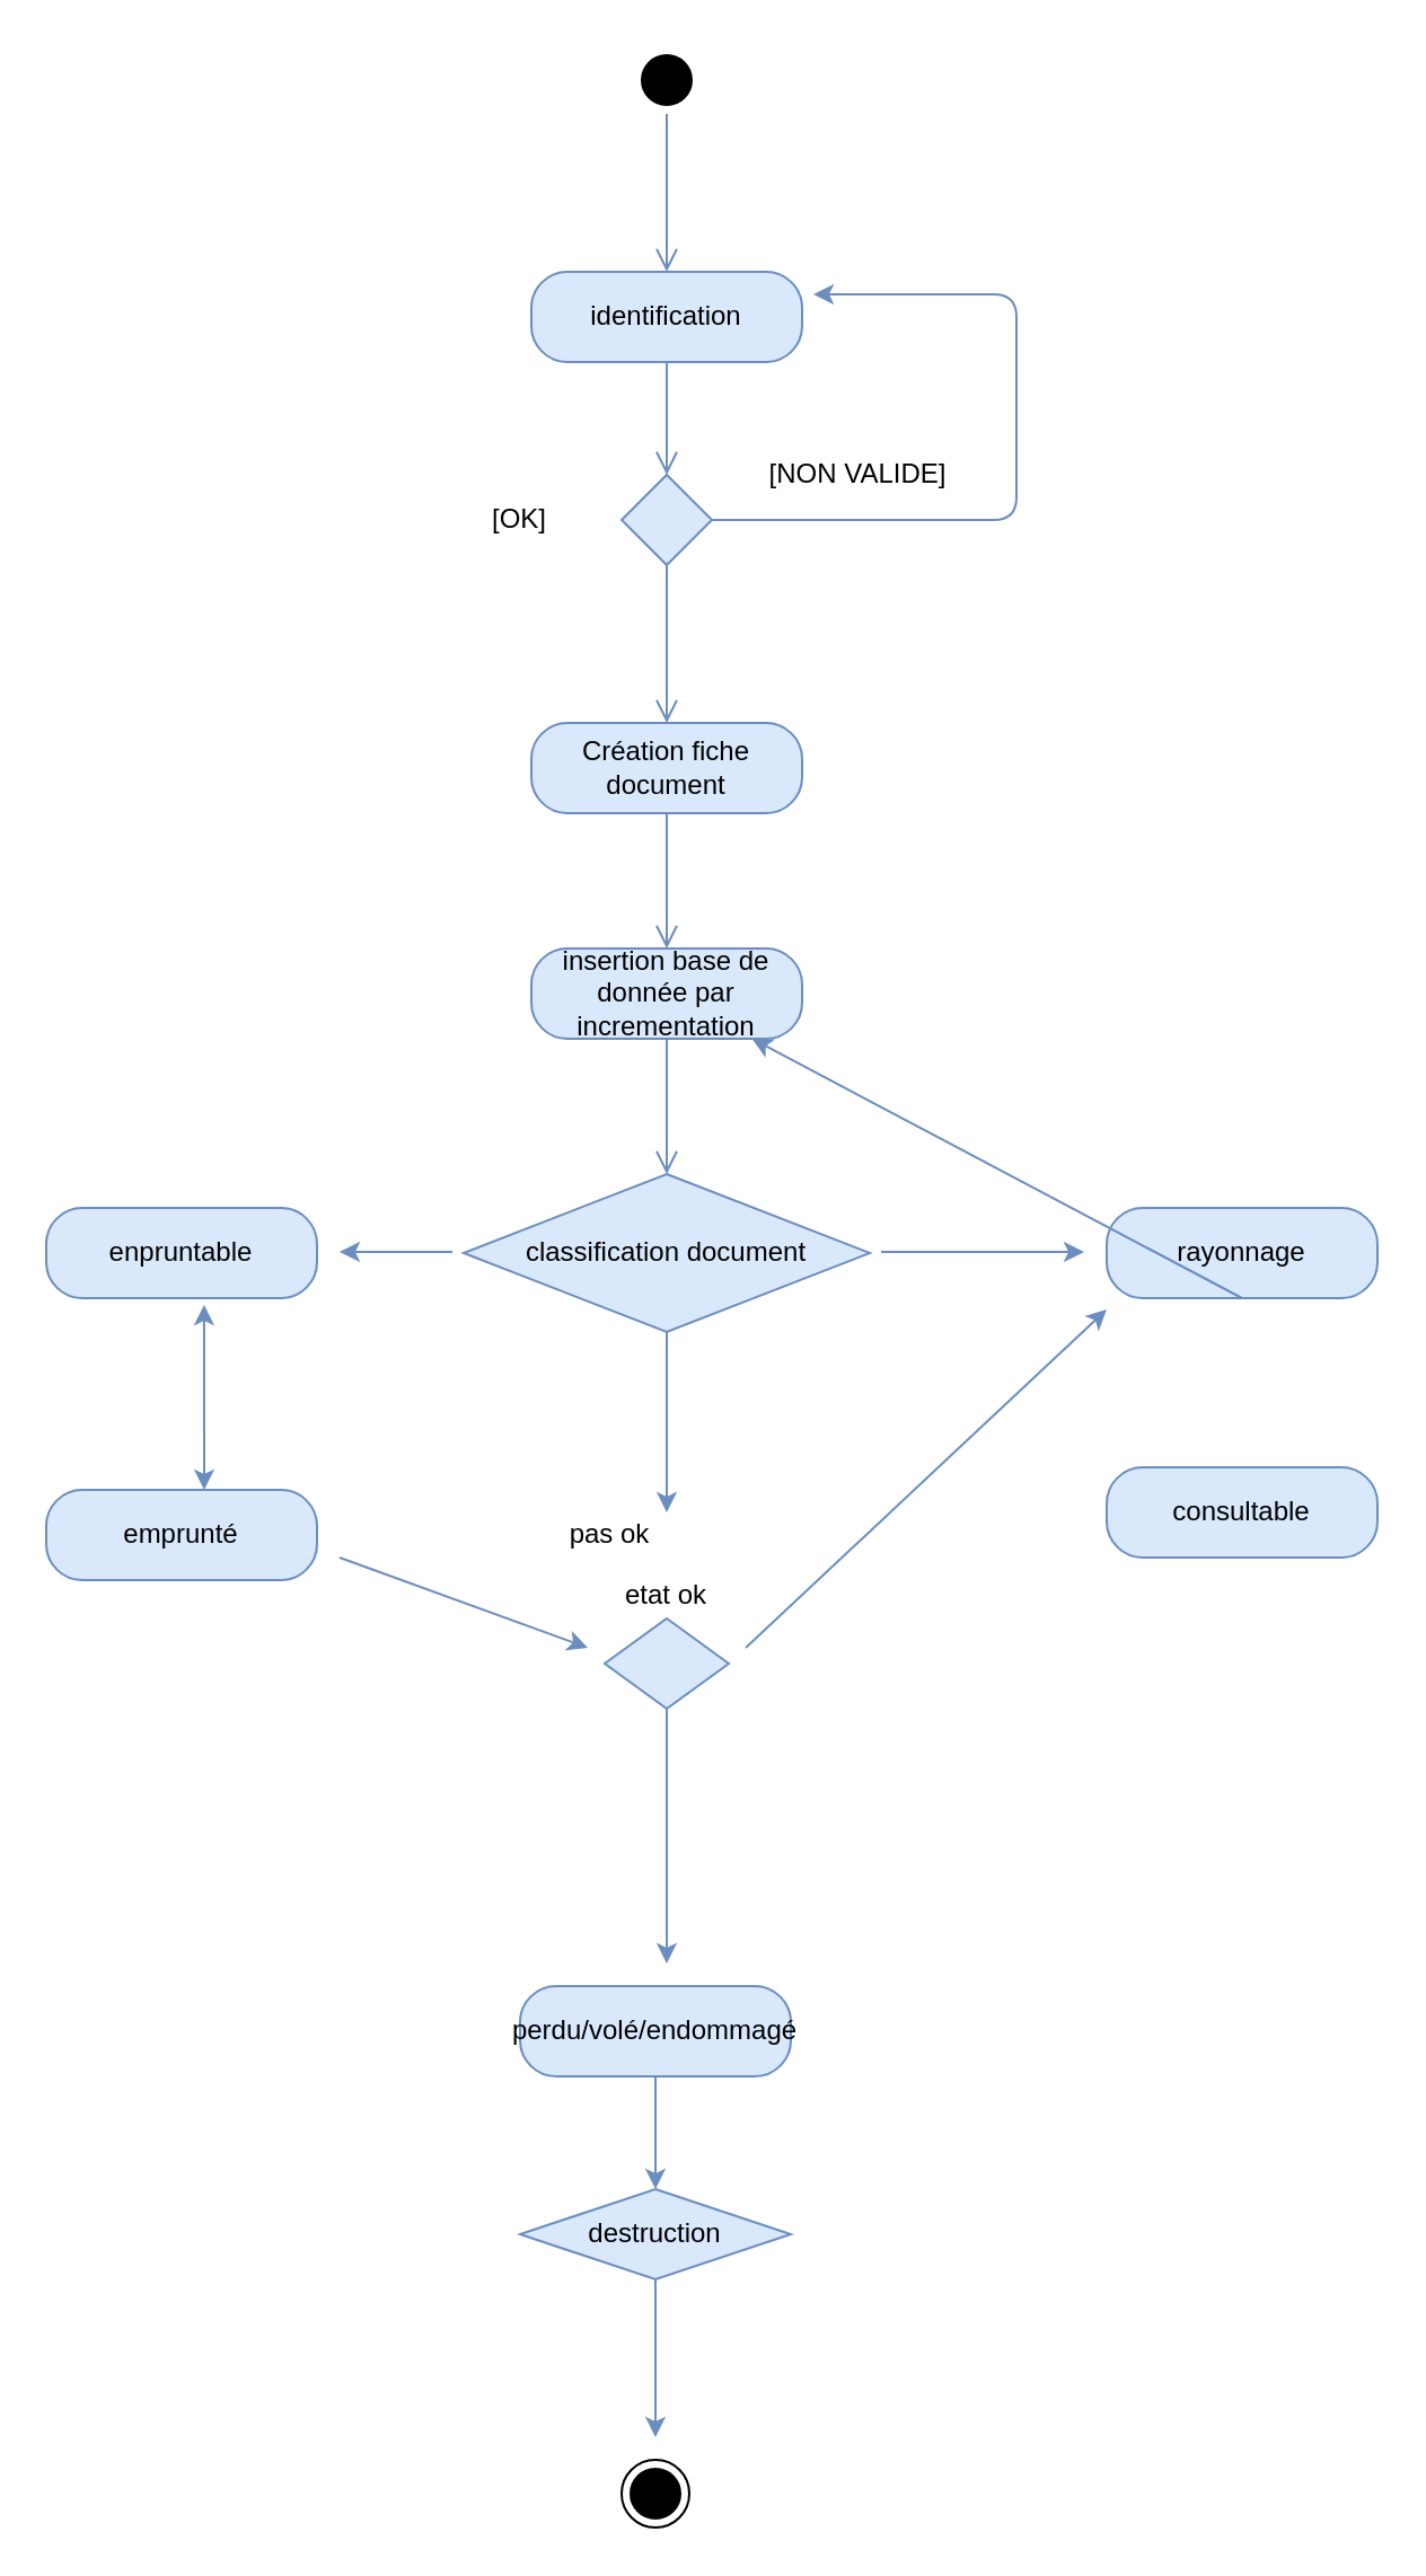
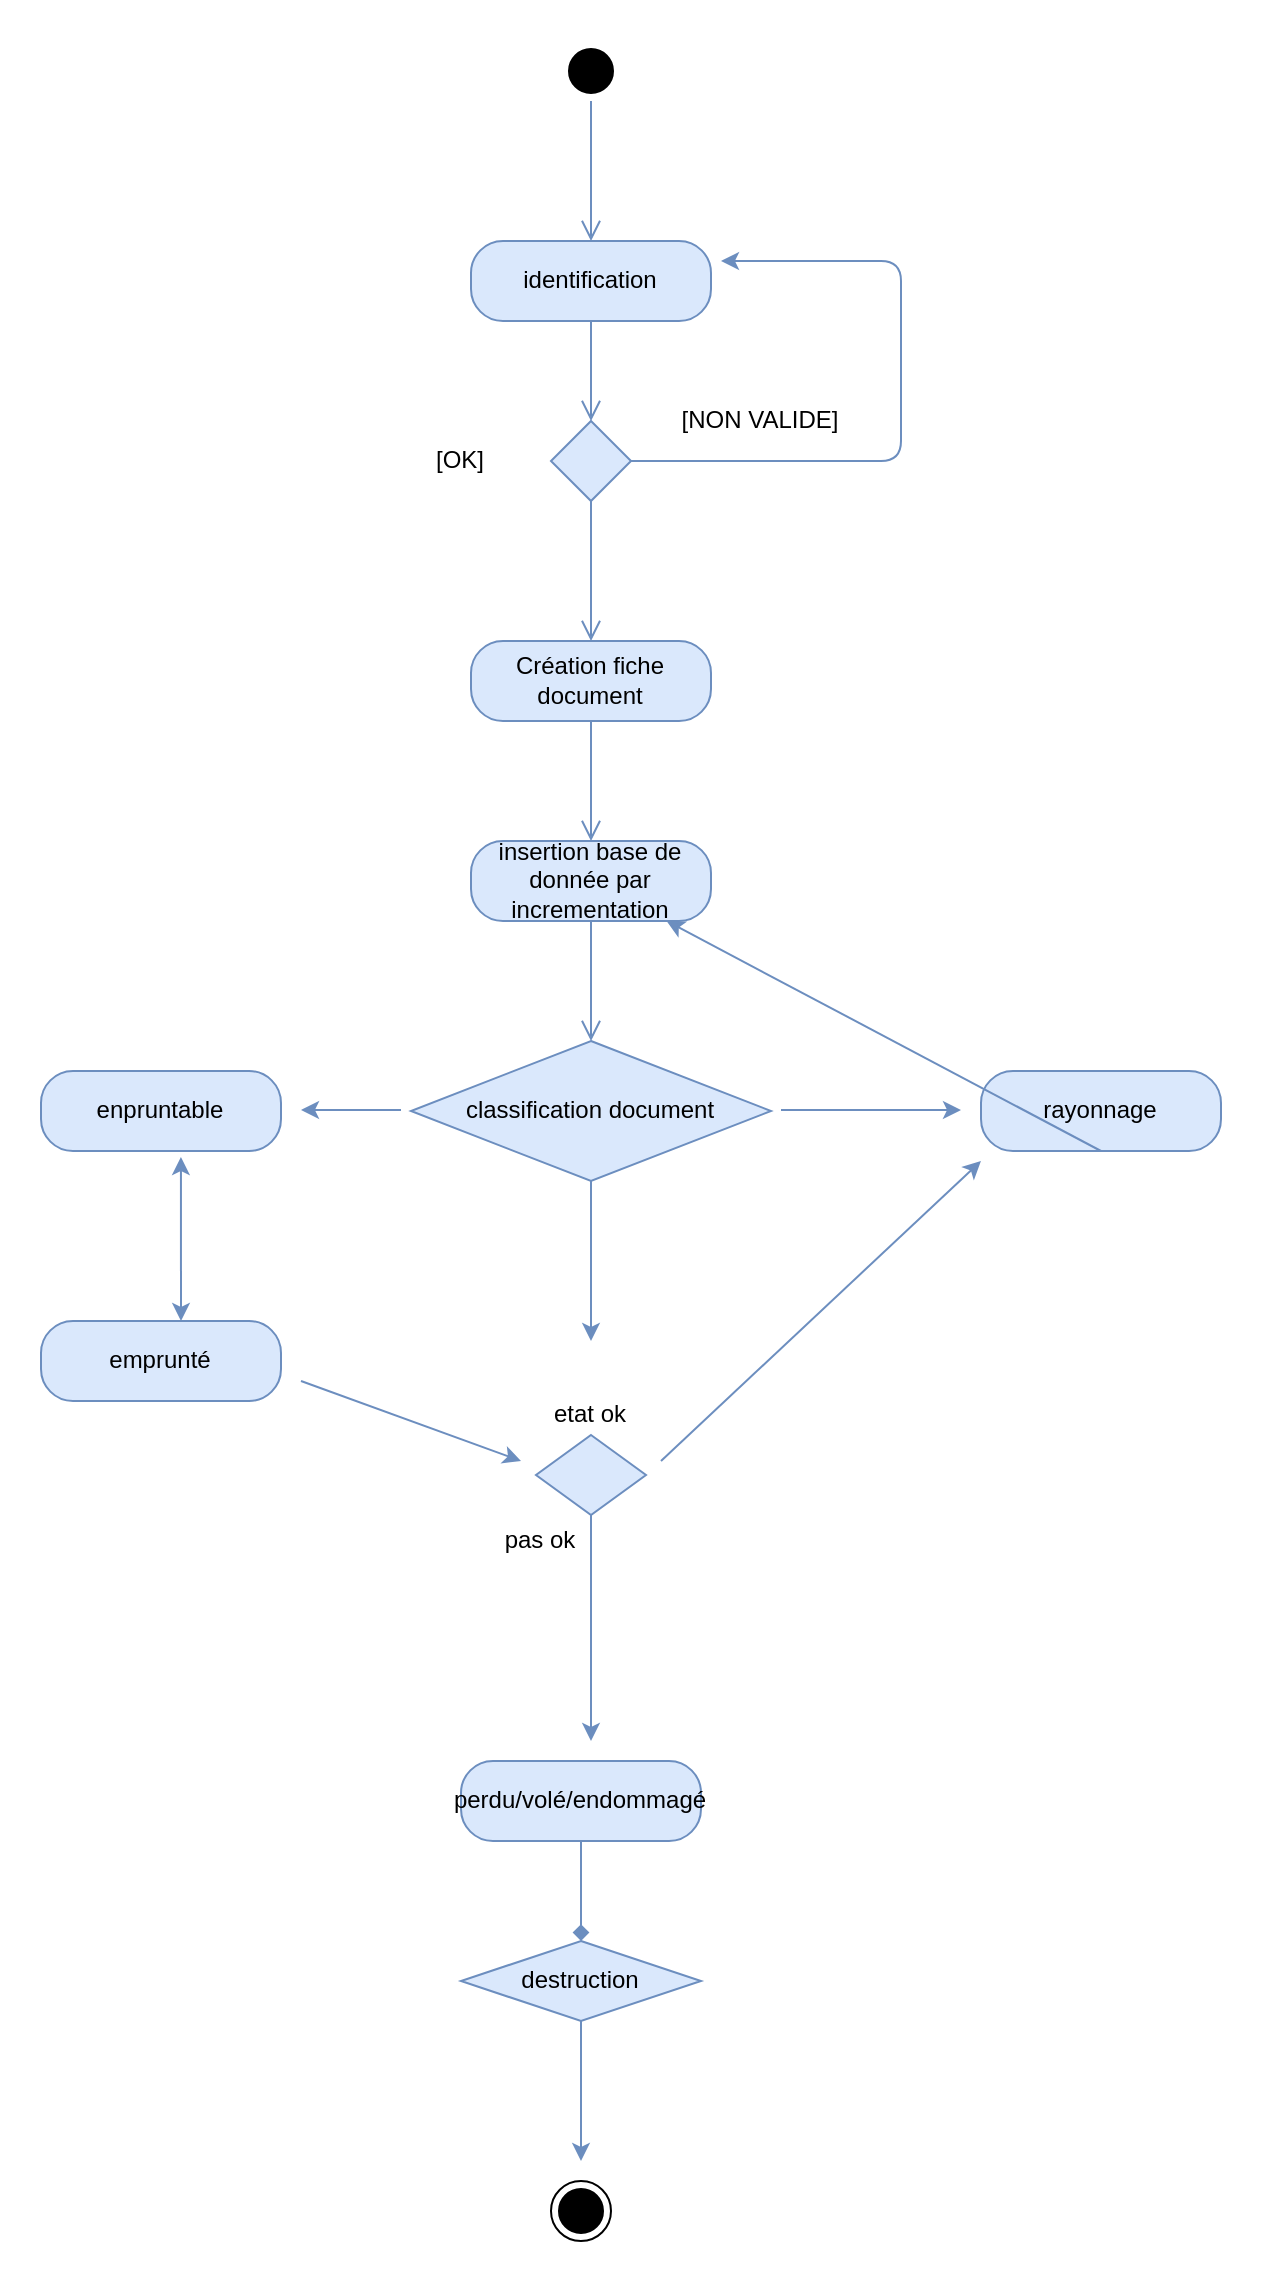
- <mxCell id="24" value="consultable" style="rounded=1;whiteSpace=wrap;html=1;arcSize=40;fillColor=#dae8fc;strokeColor=#6c8ebf;" parent="1" vertex="1"><mxGeometry x="490" y="650" width="120" height="40" as="geometry" /></mxCell>
- <mxCell id="35" value="pas ok" style="text;html=1;strokeColor=none;fillColor=none;align=center;verticalAlign=middle;whiteSpace=wrap;rounded=0;" vertex="1" parent="1"><mxGeometry x="250" y="670" width="40" height="20" as="geometry" /></mxCell>
+ <mxCell id="35" value="pas ok" style="text;html=1;strokeColor=none;fillColor=none;align=center;verticalAlign=middle;whiteSpace=wrap;rounded=0;" vertex="1" parent="1"><mxGeometry x="250" y="760" width="40" height="20" as="geometry" /></mxCell>
- <mxCell id="31" value="" style="endArrow=classic;html=1;exitX=0.5;exitY=1;exitDx=0;exitDy=0;entryX=0.5;entryY=0;entryDx=0;entryDy=0;fillColor=#dae8fc;strokeColor=#6c8ebf;" edge="1" parent="1" source="22" target="21"><mxGeometry width="50" height="50" relative="1" as="geometry"><mxPoint x="265" y="970" as="sourcePoint" /><mxPoint x="315" y="920" as="targetPoint" /></mxGeometry></mxCell>
+ <mxCell id="31" value="" style="endArrow=diamond;html=1;exitX=0.5;exitY=1;exitDx=0;exitDy=0;entryX=0.5;entryY=0;entryDx=0;entryDy=0;fillColor=#dae8fc;strokeColor=#6c8ebf;" edge="1" parent="1" source="22" target="21"><mxGeometry width="50" height="50" relative="1" as="geometry"><mxPoint x="265" y="970" as="sourcePoint" /><mxPoint x="315" y="920" as="targetPoint" /></mxGeometry></mxCell>
